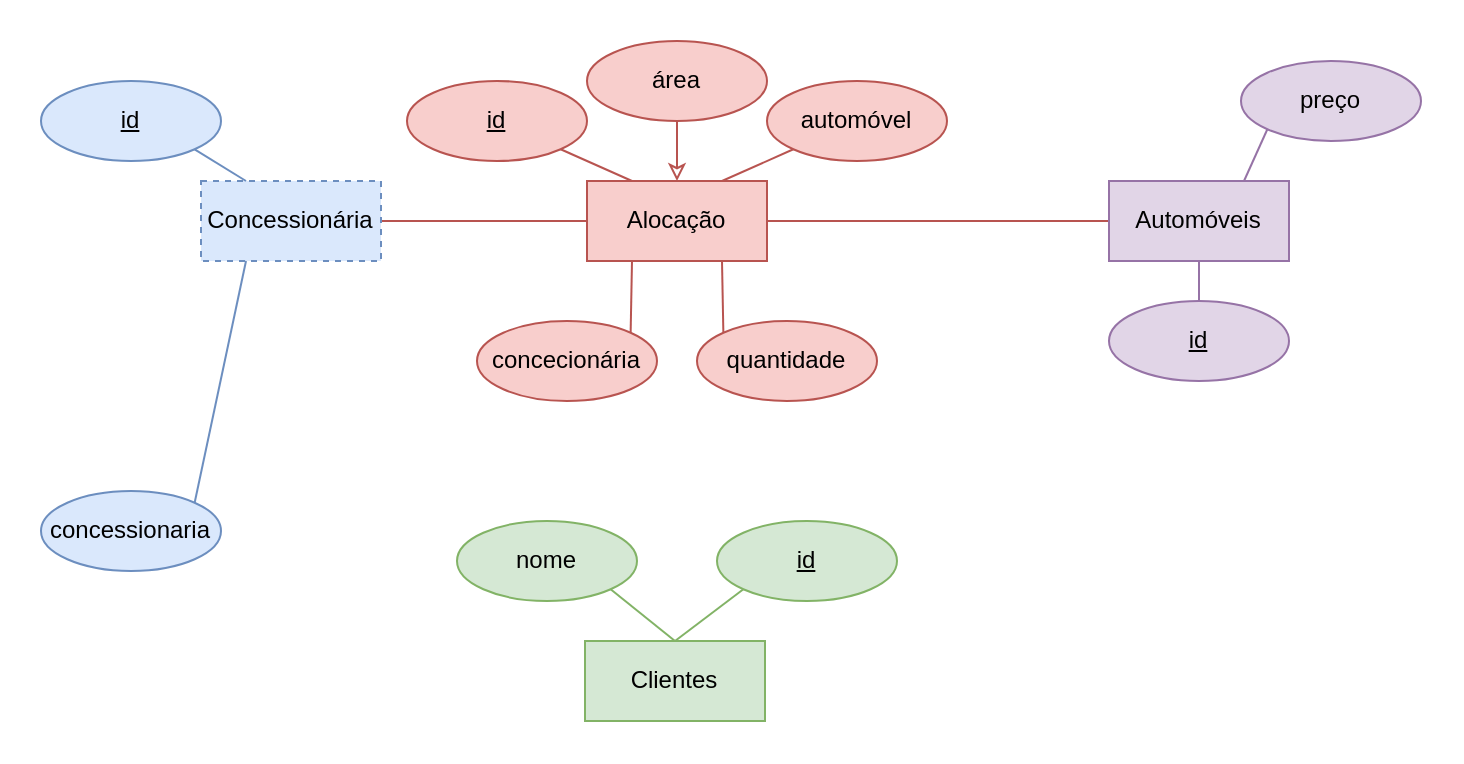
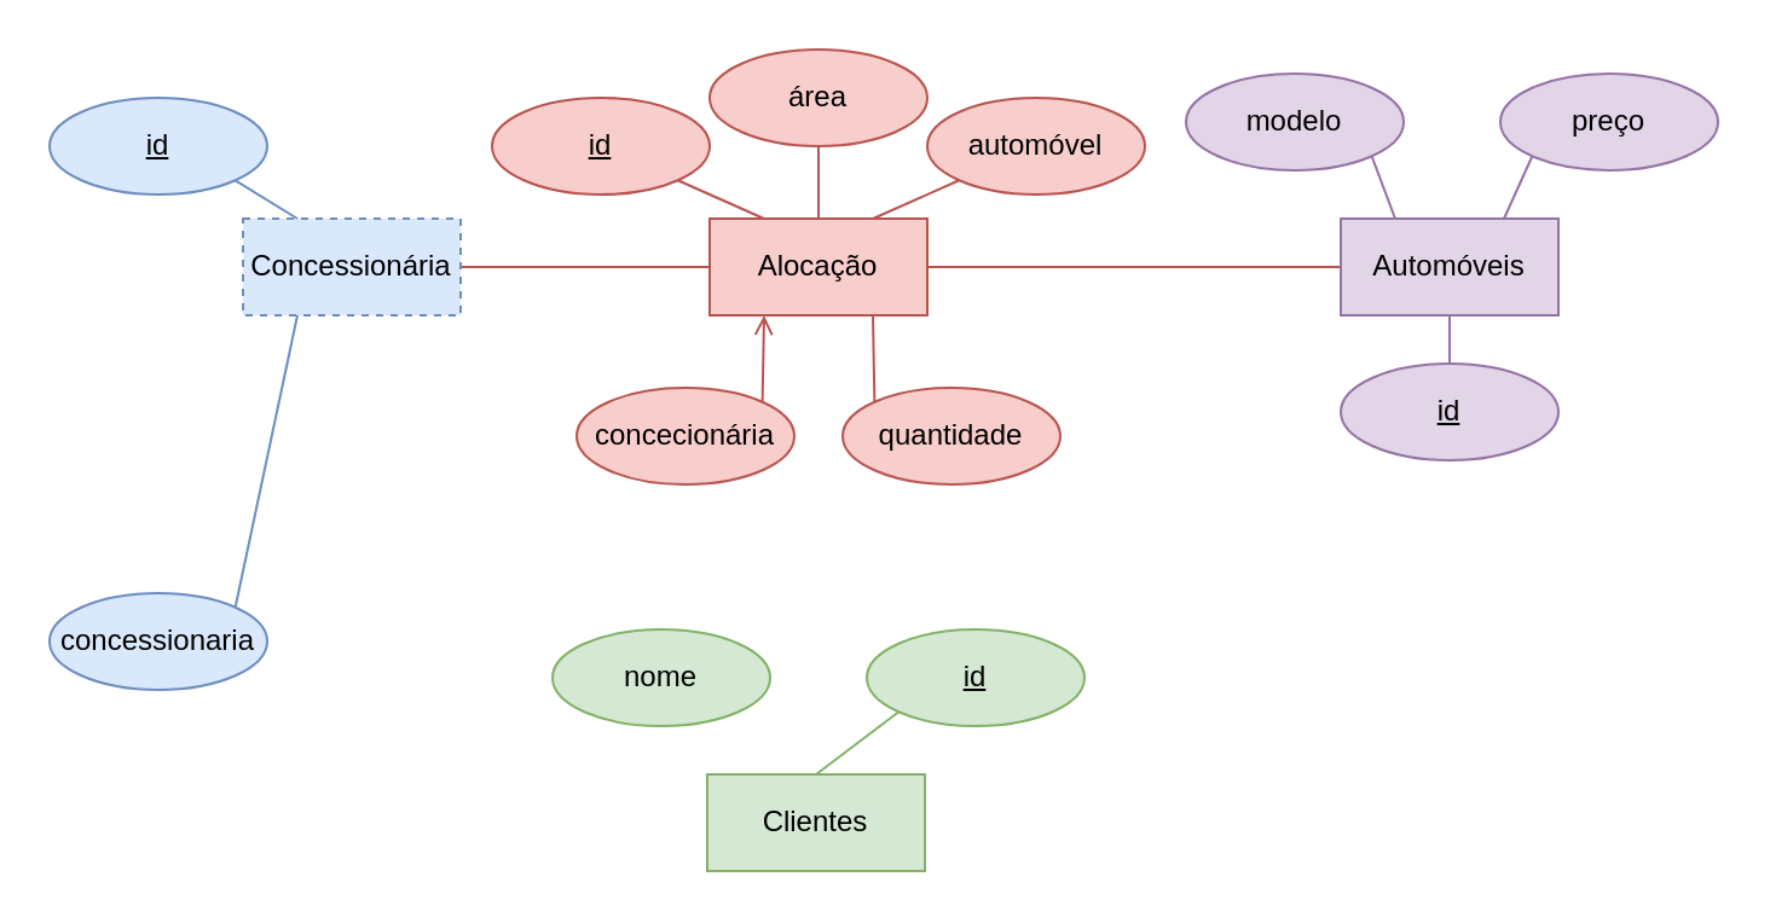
+ <mxCell id="18" value="modelo" style="ellipse;whiteSpace=wrap;html=1;align=center;fillColor=#e1d5e7;strokeColor=#9673a6;" vertex="1" parent="1"><mxGeometry x="490" y="30" width="90" height="40" as="geometry" /></mxCell>
+ <mxCell id="17" style="rounded=0;orthogonalLoop=1;jettySize=auto;html=1;exitX=1;exitY=1;exitDx=0;exitDy=0;entryX=0.25;entryY=0;entryDx=0;entryDy=0;endArrow=none;endFill=0;fillColor=#e1d5e7;strokeColor=#9673a6;" edge="1" parent="1" source="18" target="14"><mxGeometry relative="1" as="geometry" /></mxCell>
- <mxCell id="5" style="rounded=0;orthogonalLoop=1;jettySize=auto;html=1;exitX=0.5;exitY=1;exitDx=0;exitDy=0;entryX=0.5;entryY=0;entryDx=0;entryDy=0;endArrow=classic;endFill=0;fillColor=#f8cecc;strokeColor=#b85450;" edge="1" parent="1" source="6" target="2"><mxGeometry relative="1" as="geometry" /></mxCell>
+ <mxCell id="5" style="rounded=0;orthogonalLoop=1;jettySize=auto;html=1;exitX=0.5;exitY=1;exitDx=0;exitDy=0;entryX=0.5;entryY=0;entryDx=0;entryDy=0;endArrow=none;endFill=0;fillColor=#f8cecc;strokeColor=#b85450;" edge="1" parent="1" source="6" target="2"><mxGeometry relative="1" as="geometry" /></mxCell>
- <mxCell id="9" style="rounded=0;orthogonalLoop=1;jettySize=auto;html=1;exitX=1;exitY=0;exitDx=0;exitDy=0;entryX=0.25;entryY=1;entryDx=0;entryDy=0;endArrow=none;endFill=0;fillColor=#f8cecc;strokeColor=#b85450;" edge="1" parent="1" source="10" target="2"><mxGeometry relative="1" as="geometry" /></mxCell>
+ <mxCell id="9" style="rounded=0;orthogonalLoop=1;jettySize=auto;html=1;exitX=1;exitY=0;exitDx=0;exitDy=0;entryX=0.25;entryY=1;entryDx=0;entryDy=0;endArrow=open;endFill=0;fillColor=#f8cecc;strokeColor=#b85450;" edge="1" parent="1" source="10" target="2"><mxGeometry relative="1" as="geometry" /></mxCell>
- <mxCell id="24" style="rounded=0;orthogonalLoop=1;jettySize=auto;html=1;exitX=1;exitY=1;exitDx=0;exitDy=0;entryX=0.5;entryY=0;entryDx=0;entryDy=0;endArrow=none;endFill=0;fillColor=#d5e8d4;strokeColor=#82b366;" edge="1" parent="1" source="25" target="21"><mxGeometry relative="1" as="geometry" /></mxCell>
